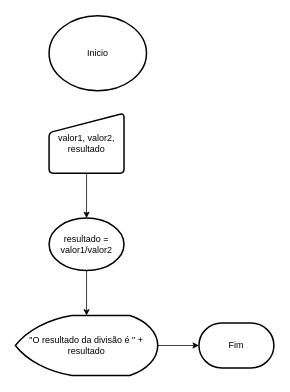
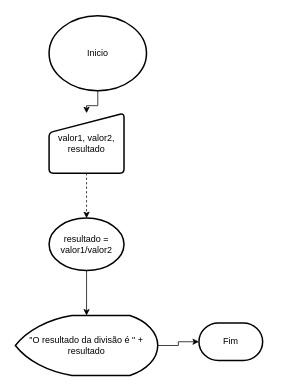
+ <mxCell id="2" value="" style="edgeStyle=orthogonalEdgeStyle;rounded=0;orthogonalLoop=1;jettySize=auto;html=1;" edge="1" parent="1" source="3" target="5"><mxGeometry relative="1" as="geometry" /></mxCell>
- <mxCell id="4" value="" style="edgeStyle=orthogonalEdgeStyle;rounded=0;orthogonalLoop=1;jettySize=auto;html=1;" edge="1" parent="1" source="5" target="7"><mxGeometry relative="1" as="geometry" /></mxCell>
+ <mxCell id="4" value="" style="edgeStyle=orthogonalEdgeStyle;rounded=0;orthogonalLoop=1;jettySize=auto;html=1;dashed=1;" edge="1" parent="1" source="5" target="7"><mxGeometry relative="1" as="geometry" /></mxCell>
- <mxCell id="10" value="Fim" style="strokeWidth=2;html=1;shape=mxgraph.flowchart.terminator;whiteSpace=wrap;" vertex="1" parent="1"><mxGeometry x="265" y="430" width="100" height="60" as="geometry" /></mxCell>
+ <mxCell id="10" value="Fim" style="strokeWidth=2;html=1;shape=mxgraph.flowchart.terminator;whiteSpace=wrap;" vertex="1" parent="1"><mxGeometry x="265" y="430" width="85" height="50" as="geometry" /></mxCell>
